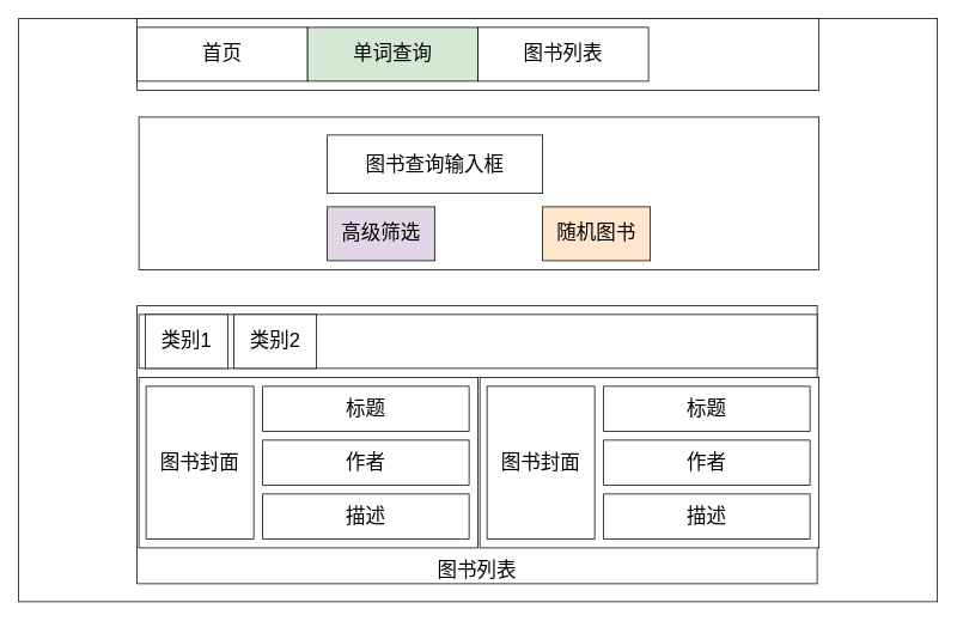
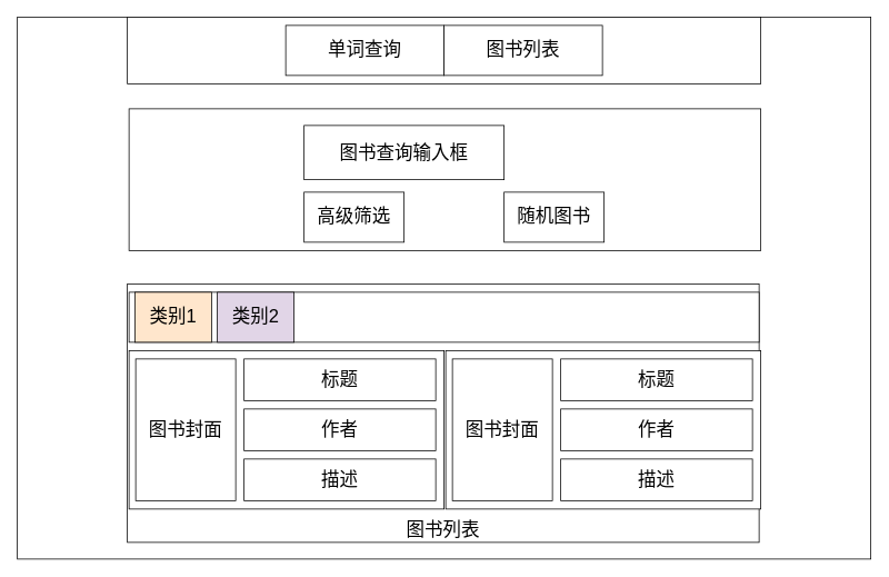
- <mxCell id="6" value="&lt;font style=&quot;font-size: 22px&quot;&gt;首页&lt;/font&gt;" style="rounded=0;whiteSpace=wrap;html=1;" vertex="1" parent="1"><mxGeometry x="152" y="30" width="190" height="60" as="geometry" /></mxCell>
- <mxCell id="7" value="&lt;font style=&quot;font-size: 22px&quot;&gt;单词查询&lt;/font&gt;" style="rounded=0;whiteSpace=wrap;html=1;fillColor=#d5e8d4;" vertex="1" parent="1"><mxGeometry x="342" y="30" width="190" height="60" as="geometry" /></mxCell>
+ <mxCell id="7" value="&lt;font style=&quot;font-size: 22px&quot;&gt;单词查询&lt;/font&gt;" style="rounded=0;whiteSpace=wrap;html=1;" vertex="1" parent="1"><mxGeometry x="342" y="30" width="190" height="60" as="geometry" /></mxCell>
- <mxCell id="11" value="&lt;font style=&quot;font-size: 22px&quot;&gt;高级筛选&lt;/font&gt;" style="rounded=0;whiteSpace=wrap;html=1;fillColor=#e1d5e7;" vertex="1" parent="1"><mxGeometry x="364" y="230" width="120" height="60" as="geometry" /></mxCell>
+ <mxCell id="11" value="&lt;font style=&quot;font-size: 22px&quot;&gt;高级筛选&lt;/font&gt;" style="rounded=0;whiteSpace=wrap;html=1;" vertex="1" parent="1"><mxGeometry x="364" y="230" width="120" height="60" as="geometry" /></mxCell>
- <mxCell id="12" value="&lt;font style=&quot;font-size: 22px&quot;&gt;随机图书&lt;/font&gt;" style="rounded=0;whiteSpace=wrap;html=1;fillColor=#ffe6cc;" vertex="1" parent="1"><mxGeometry x="604" y="230" width="120" height="60" as="geometry" /></mxCell>
+ <mxCell id="12" value="&lt;font style=&quot;font-size: 22px&quot;&gt;随机图书&lt;/font&gt;" style="rounded=0;whiteSpace=wrap;html=1;" vertex="1" parent="1"><mxGeometry x="604" y="230" width="120" height="60" as="geometry" /></mxCell>
- <mxCell id="23" value="&lt;font style=&quot;font-size: 22px&quot;&gt;类别1&lt;/font&gt;" style="rounded=0;whiteSpace=wrap;html=1;" vertex="1" parent="1"><mxGeometry x="161" y="350" width="92" height="60" as="geometry" /></mxCell>
+ <mxCell id="23" value="&lt;font style=&quot;font-size: 22px&quot;&gt;类别1&lt;/font&gt;" style="rounded=0;whiteSpace=wrap;html=1;fillColor=#ffe6cc;" vertex="1" parent="1"><mxGeometry x="161" y="350" width="92" height="60" as="geometry" /></mxCell>
- <mxCell id="24" value="&lt;font style=&quot;font-size: 22px&quot;&gt;类别2&lt;/font&gt;" style="rounded=0;whiteSpace=wrap;html=1;" vertex="1" parent="1"><mxGeometry x="260" y="350" width="92" height="60" as="geometry" /></mxCell>
+ <mxCell id="24" value="&lt;font style=&quot;font-size: 22px&quot;&gt;类别2&lt;/font&gt;" style="rounded=0;whiteSpace=wrap;html=1;fillColor=#e1d5e7;" vertex="1" parent="1"><mxGeometry x="260" y="350" width="92" height="60" as="geometry" /></mxCell>
